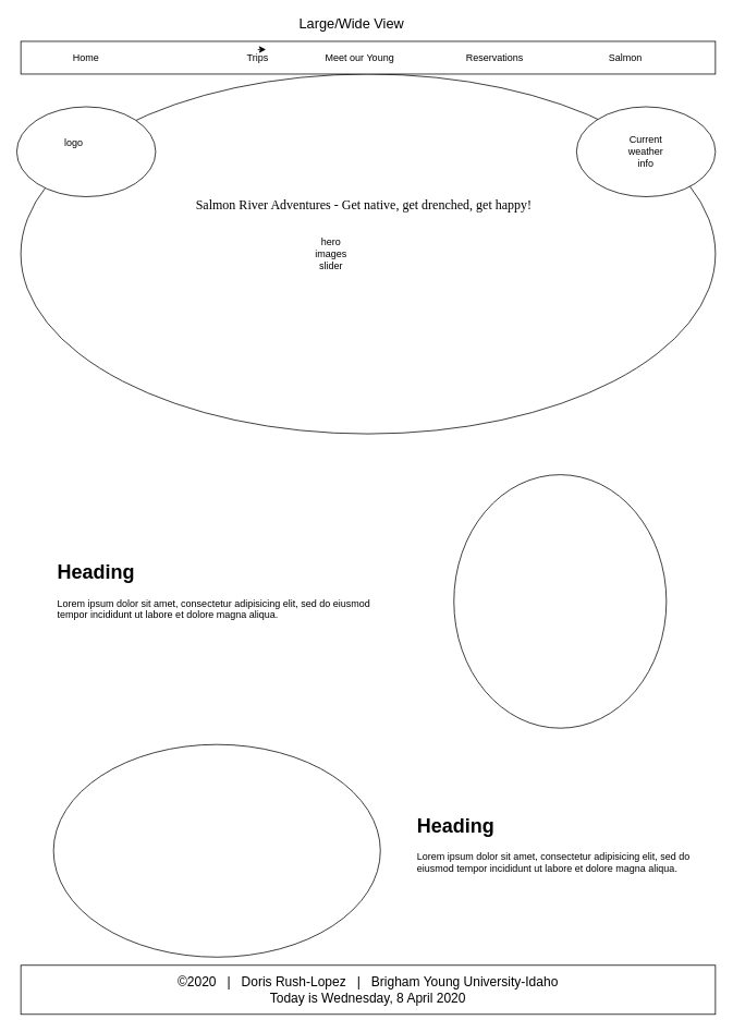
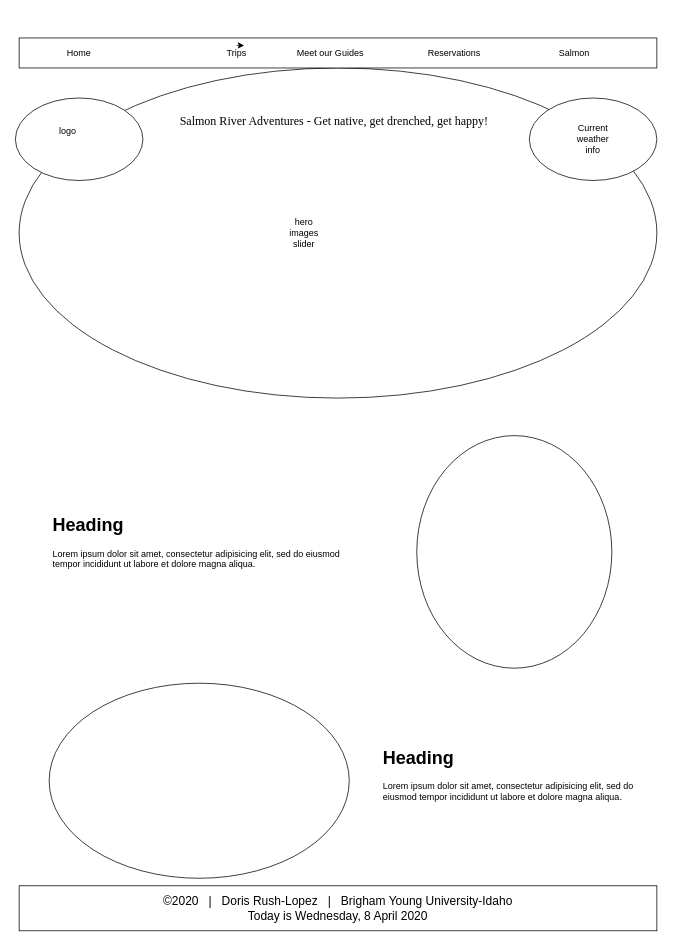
- <mxCell id="22" value="&lt;font style=&quot;font-size: 17px&quot;&gt;Large/Wide View&lt;/font&gt;" style="text;html=1;strokeColor=none;fillColor=none;align=center;verticalAlign=middle;whiteSpace=wrap;rounded=0;labelBackgroundColor=#ffffff;fontColor=#000000;" vertex="1" parent="1"><mxGeometry x="355" width="150" height="20" as="geometry" y="20" /></mxCell>
- <mxCell id="7" value="Meet our Young" style="text;html=1;strokeColor=none;fillColor=none;align=center;verticalAlign=middle;whiteSpace=wrap;rounded=0;" parent="1" vertex="1"><mxGeometry x="375" y="60" width="130" height="20" as="geometry" /></mxCell>
+ <mxCell id="7" value="Meet our Guides" style="text;html=1;strokeColor=none;fillColor=none;align=center;verticalAlign=middle;whiteSpace=wrap;rounded=0;" parent="1" vertex="1"><mxGeometry x="375" y="60" width="130" height="20" as="geometry" /></mxCell>
- <mxCell id="21" value="&lt;font style=&quot;font-size: 16px&quot;&gt;Salmon River Adventures - Get native, get drenched, get happy!&lt;/font&gt;" style="text;html=1;strokeColor=none;fillColor=none;align=center;verticalAlign=middle;whiteSpace=wrap;rounded=0;labelBackgroundColor=#ffffff;fontColor=#000000;fontFamily=Calligraffiti;FType=g;" vertex="1" parent="1"><mxGeometry x="210" y="240" width="470" height="20" as="geometry" /></mxCell>
+ <mxCell id="21" value="&lt;font style=&quot;font-size: 16px&quot;&gt;Salmon River Adventures - Get native, get drenched, get happy!&lt;/font&gt;" style="text;html=1;strokeColor=none;fillColor=none;align=center;verticalAlign=middle;whiteSpace=wrap;rounded=0;labelBackgroundColor=#ffffff;fontColor=#000000;fontFamily=Calligraffiti;FType=g;" vertex="1" parent="1"><mxGeometry x="210" y="150" width="470" height="20" as="geometry" /></mxCell>
